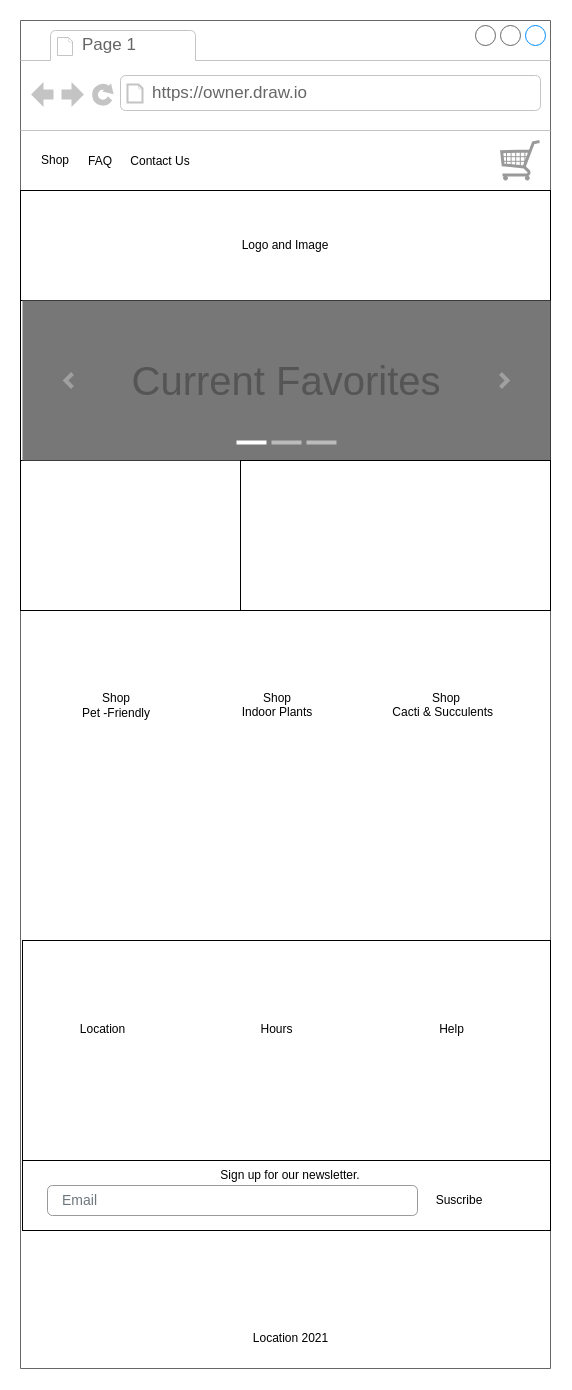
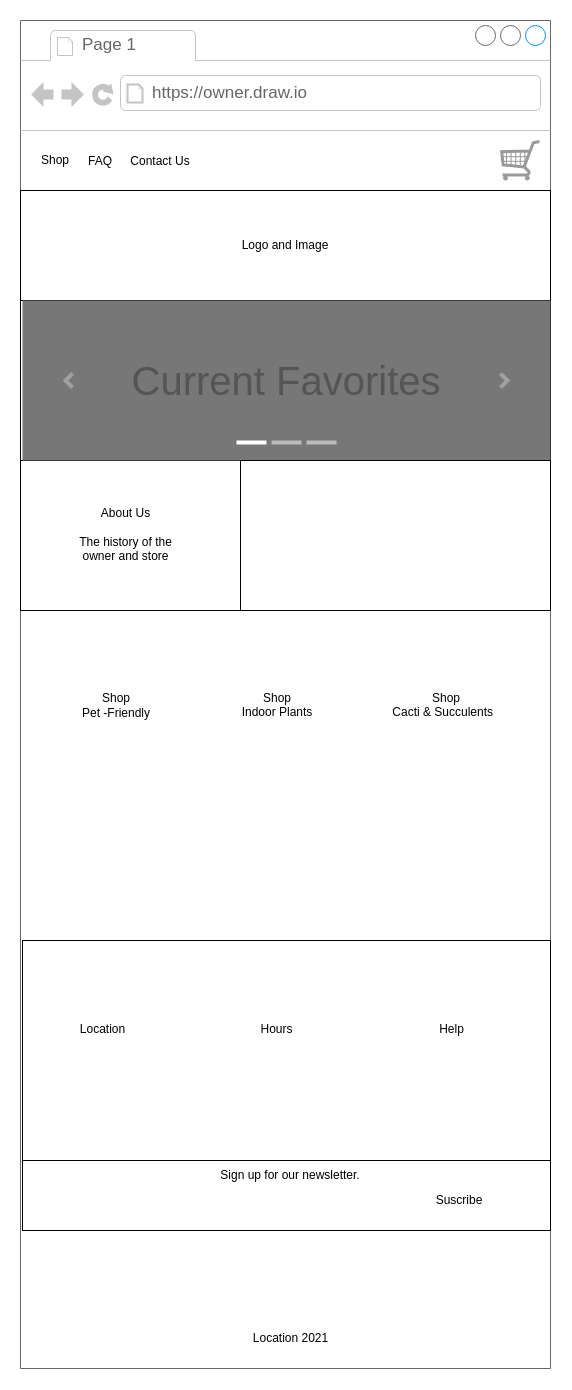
+ <mxCell id="9" value="About Us&lt;br&gt;&lt;br&gt;The history of the owner and store" style="text;html=1;strokeColor=none;fillColor=none;align=center;verticalAlign=middle;whiteSpace=wrap;rounded=0;" parent="2" vertex="1"><mxGeometry x="41" y="468" width="129" height="92" as="geometry" /></mxCell>
- <mxCell id="34" value="Email" style="html=1;shadow=0;dashed=0;shape=mxgraph.bootstrap.rrect;rSize=5;fillColor=none;strokeColor=#999999;align=left;spacing=15;fontSize=14;fontColor=#6C767D;" parent="2" vertex="1"><mxGeometry x="27" y="1165" width="370" height="30" as="geometry" /></mxCell>
